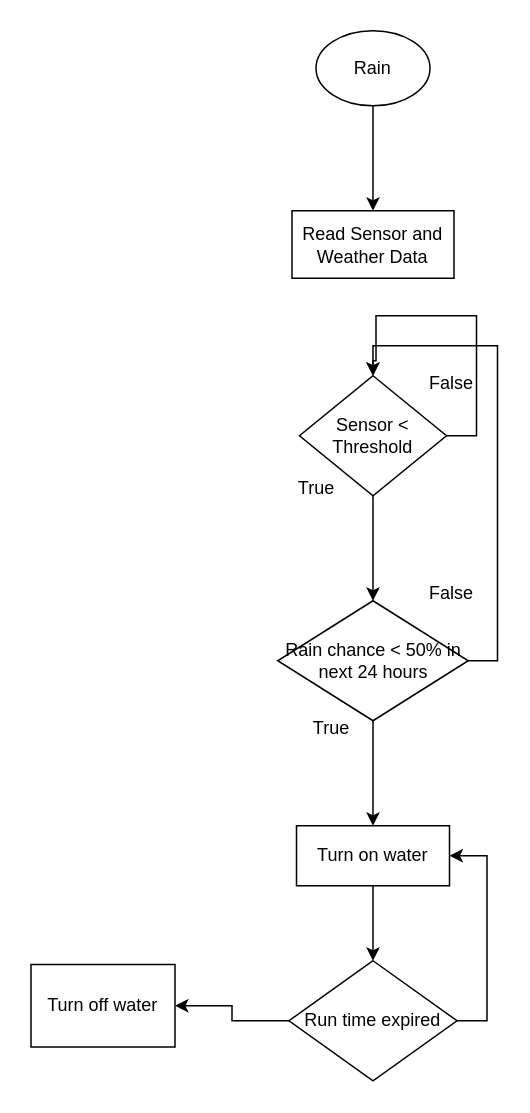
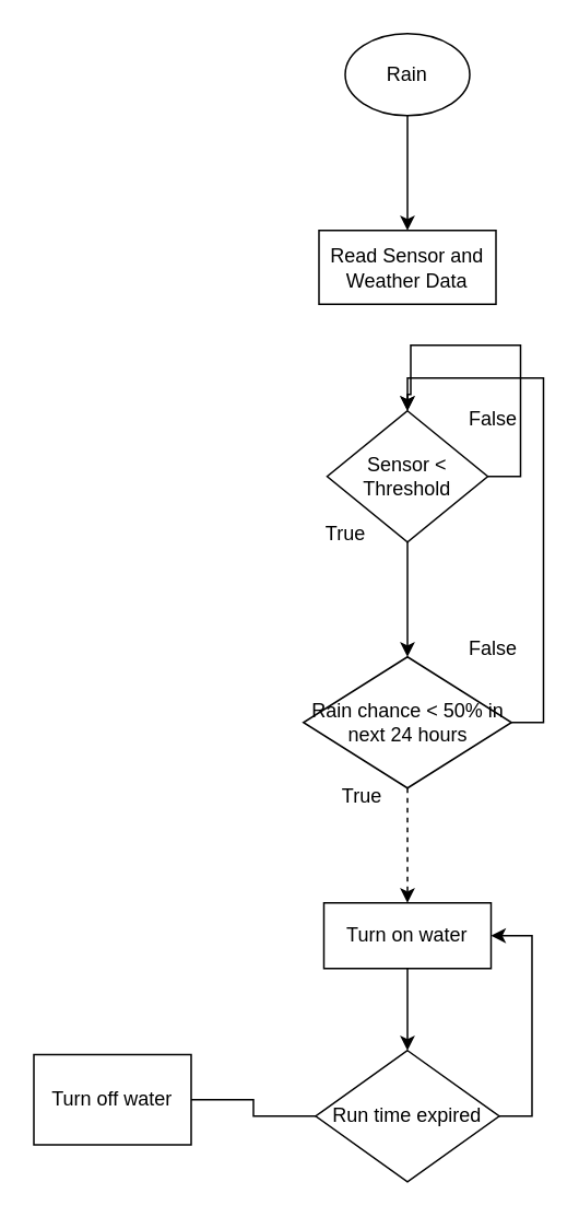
- <mxCell id="16" style="edgeStyle=orthogonalEdgeStyle;rounded=0;orthogonalLoop=1;jettySize=auto;html=1;entryX=0.5;entryY=0;entryDx=0;entryDy=0;" edge="1" parent="1" source="18" target="9"><mxGeometry relative="1" as="geometry" /></mxCell>
+ <mxCell id="16" style="edgeStyle=orthogonalEdgeStyle;rounded=0;orthogonalLoop=1;jettySize=auto;html=1;entryX=0.5;entryY=0;entryDx=0;entryDy=0;dashed=1;" edge="1" parent="1" source="18" target="9"><mxGeometry relative="1" as="geometry" /></mxCell>
- <mxCell id="10" style="edgeStyle=orthogonalEdgeStyle;rounded=0;orthogonalLoop=1;jettySize=auto;html=1;entryX=1;entryY=0.5;entryDx=0;entryDy=0;" edge="1" parent="1" source="12" target="13"><mxGeometry relative="1" as="geometry" /></mxCell>
+ <mxCell id="10" style="edgeStyle=orthogonalEdgeStyle;rounded=0;orthogonalLoop=1;jettySize=auto;html=1;entryX=1;entryY=0.5;entryDx=0;entryDy=0;endArrow=none;" edge="1" parent="1" source="12" target="13"><mxGeometry relative="1" as="geometry" /></mxCell>
